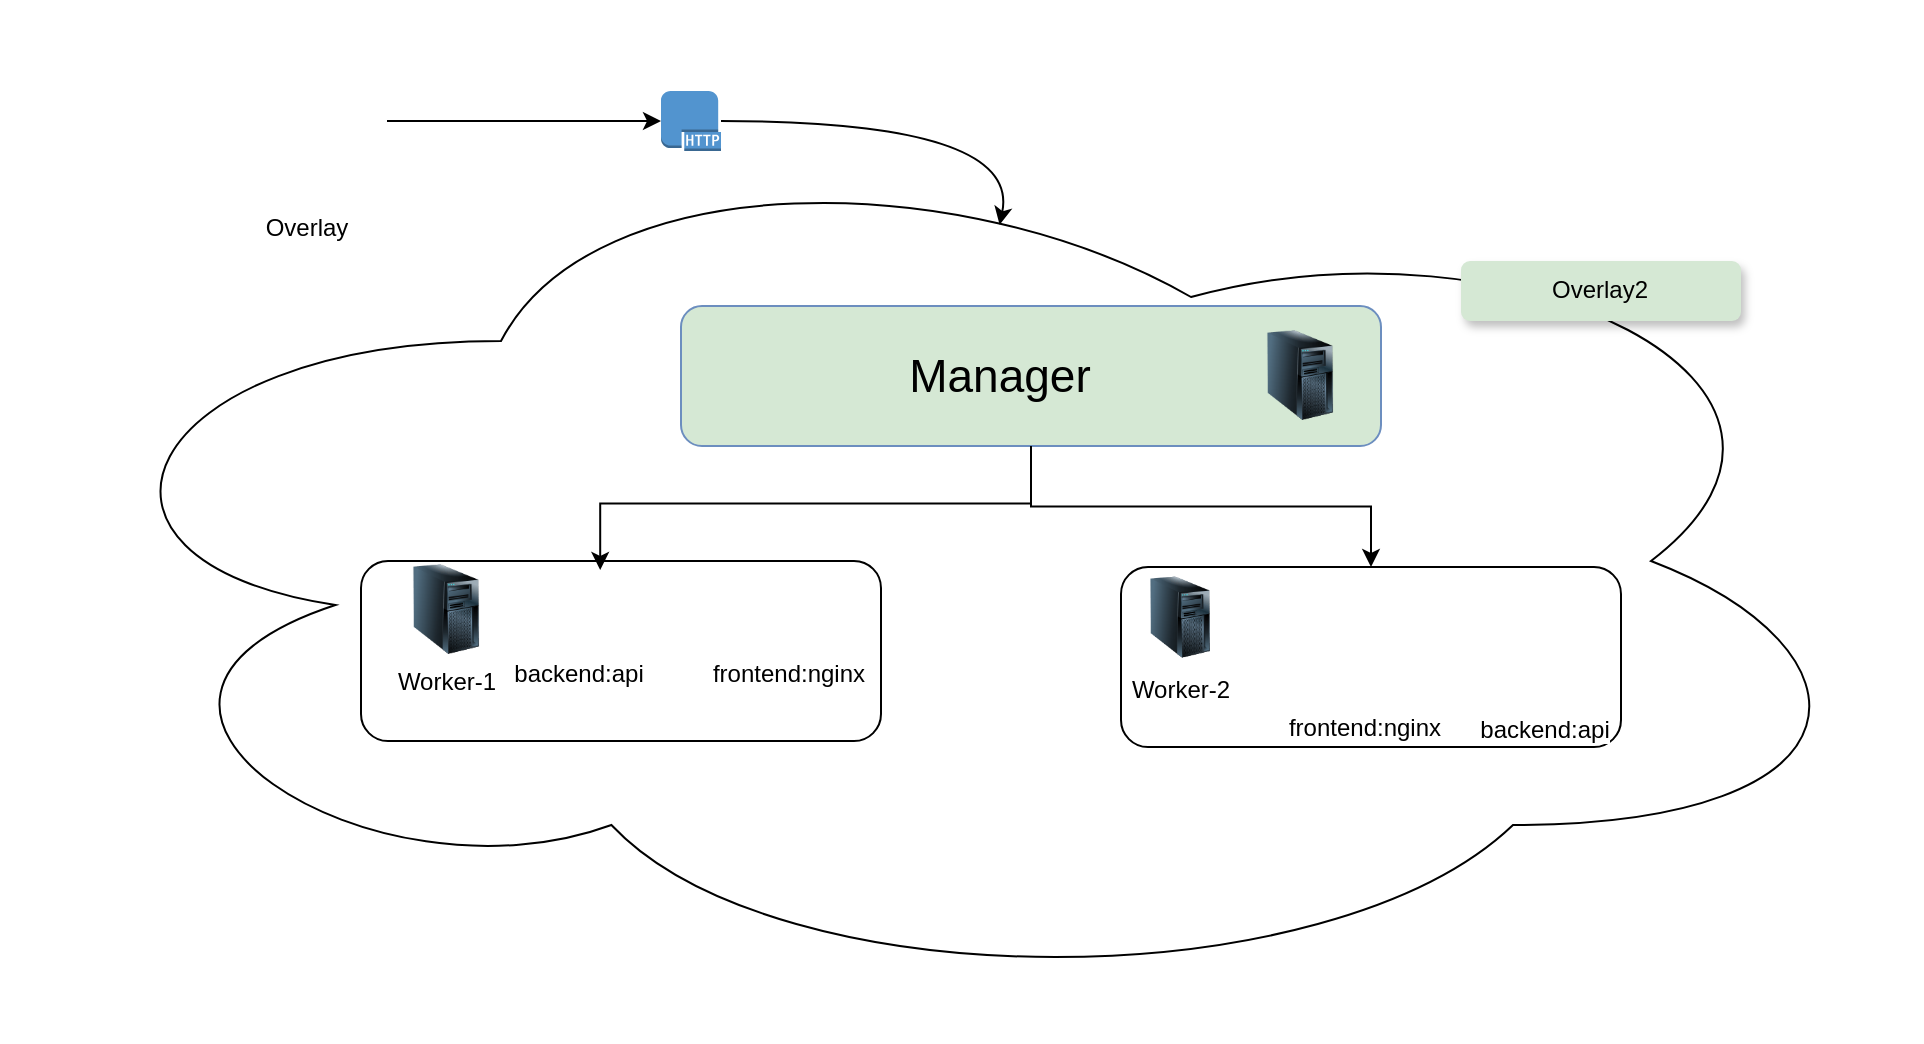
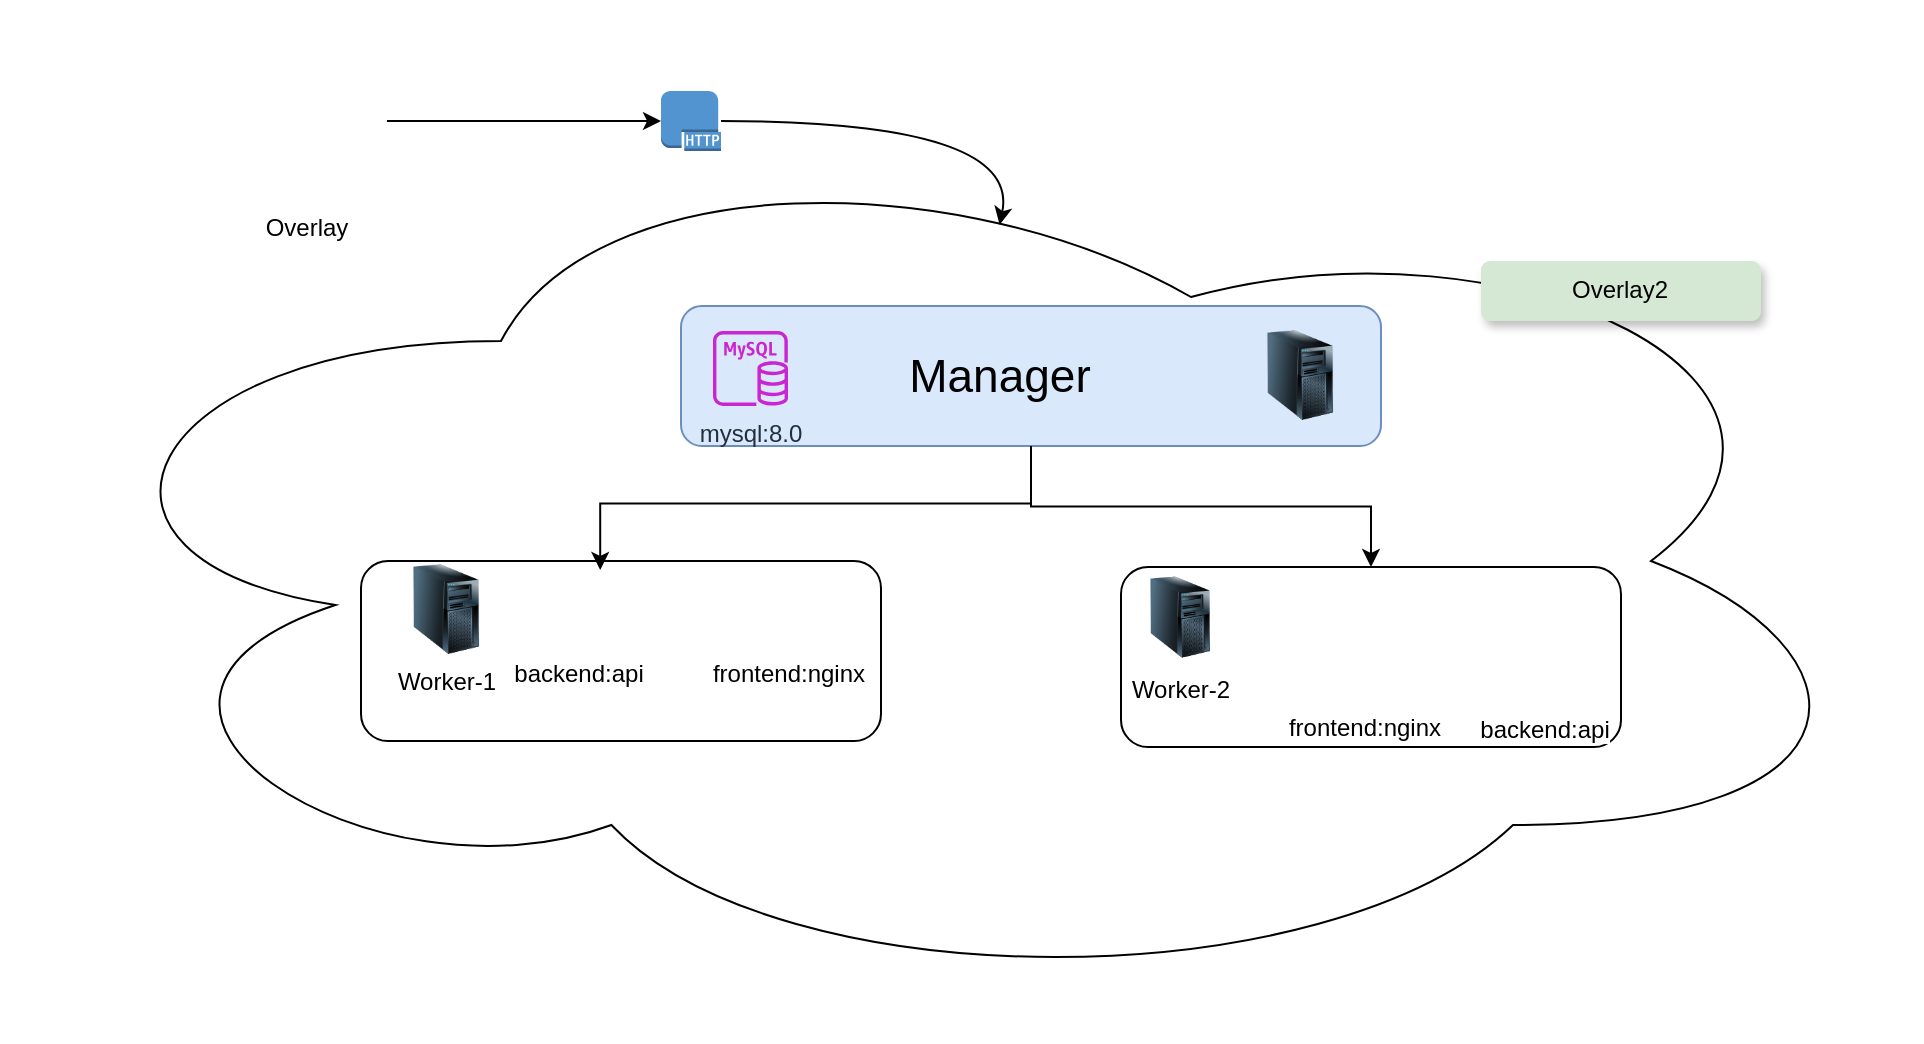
- <mxCell id="20" value="Overlay2" style="text;html=1;align=center;verticalAlign=middle;whiteSpace=wrap;rounded=1;fillColor=#d5e8d4;strokeColor=none;shadow=1;glass=0;" vertex="1" parent="1"><mxGeometry x="730" y="130" width="140" height="30" as="geometry" /></mxCell>
+ <mxCell id="20" value="Overlay2" style="text;html=1;align=center;verticalAlign=middle;whiteSpace=wrap;rounded=1;fillColor=#d5e8d4;strokeColor=none;shadow=1;glass=0;" vertex="1" parent="1"><mxGeometry x="740" y="130" width="140" height="30" as="geometry" /></mxCell>
+ <mxCell id="19" value="mysql:8.0" style="sketch=0;outlineConnect=0;fontColor=#232F3E;gradientColor=none;fillColor=#C925D1;strokeColor=none;dashed=0;verticalLabelPosition=bottom;verticalAlign=top;align=center;html=1;fontSize=12;fontStyle=0;aspect=fixed;pointerEvents=1;shape=mxgraph.aws4.rds_mysql_instance;" vertex="1" parent="1"><mxGeometry x="356" y="165" width="37.5" height="37.5" as="geometry" /></mxCell>
- <mxCell id="15" value="&lt;font style=&quot;font-size: 23px;&quot;&gt;Manager&lt;/font&gt;&lt;div&gt;&lt;/div&gt;" style="rounded=1;whiteSpace=wrap;html=1;fillColor=#d5e8d4;strokeColor=#6c8ebf;shadow=0;glass=0;align=center;labelPosition=center;verticalLabelPosition=middle;verticalAlign=middle;spacingLeft=-30;" vertex="1" parent="1"><mxGeometry x="340" y="152.5" width="350" height="70" as="geometry" /></mxCell>
+ <mxCell id="15" value="&lt;font style=&quot;font-size: 23px;&quot;&gt;Manager&lt;/font&gt;&lt;div&gt;&lt;/div&gt;" style="rounded=1;whiteSpace=wrap;html=1;fillColor=#dae8fc;strokeColor=#6c8ebf;shadow=0;glass=0;align=center;labelPosition=center;verticalLabelPosition=middle;verticalAlign=middle;spacingLeft=-30;" vertex="1" parent="1"><mxGeometry x="340" y="152.5" width="350" height="70" as="geometry" /></mxCell>
